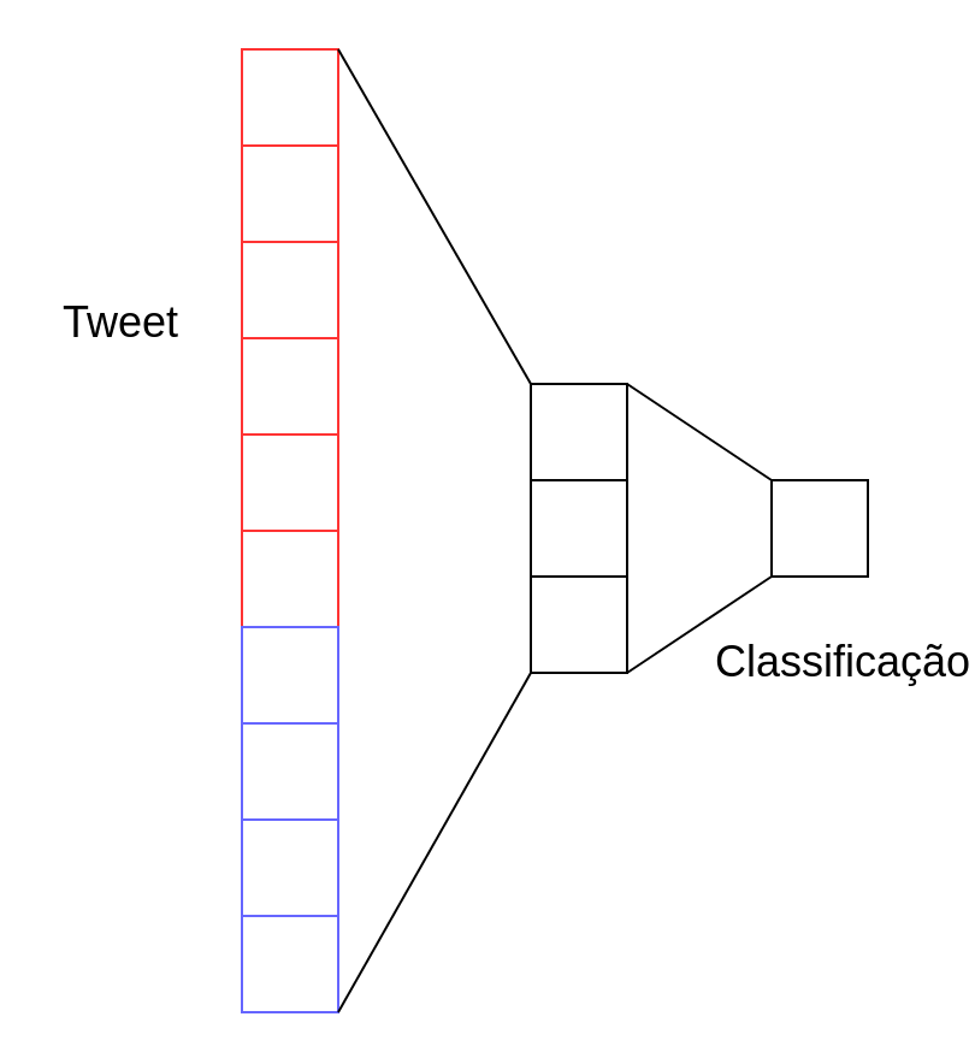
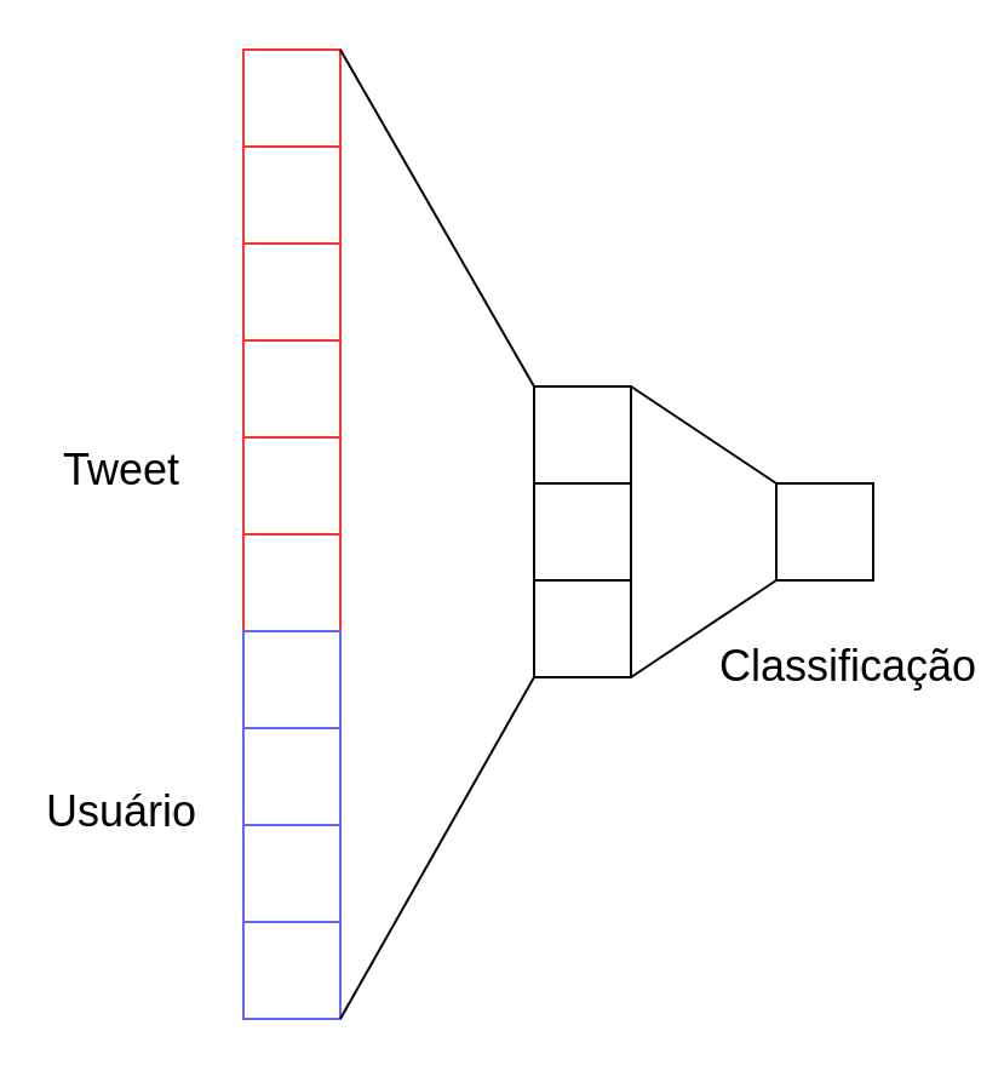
- <mxCell id="12" value="&lt;font style=&quot;font-size: 18px&quot;&gt;Tweet&lt;/font&gt;" style="text;html=1;strokeColor=none;fillColor=none;align=center;verticalAlign=middle;whiteSpace=wrap;rounded=0;" vertex="1" parent="1"><mxGeometry x="20" y="119" width="60" height="30" as="geometry" /></mxCell>
+ <mxCell id="12" value="&lt;font style=&quot;font-size: 18px&quot;&gt;Tweet&lt;/font&gt;" style="text;html=1;strokeColor=none;fillColor=none;align=center;verticalAlign=middle;whiteSpace=wrap;rounded=0;" vertex="1" parent="1"><mxGeometry x="20" y="179" width="60" height="30" as="geometry" /></mxCell>
+ <mxCell id="13" value="&lt;font style=&quot;font-size: 18px&quot;&gt;Usuário&lt;/font&gt;" style="text;html=1;strokeColor=none;fillColor=none;align=center;verticalAlign=middle;whiteSpace=wrap;rounded=0;" vertex="1" parent="1"><mxGeometry x="20" y="320" width="60" height="30" as="geometry" /></mxCell>
